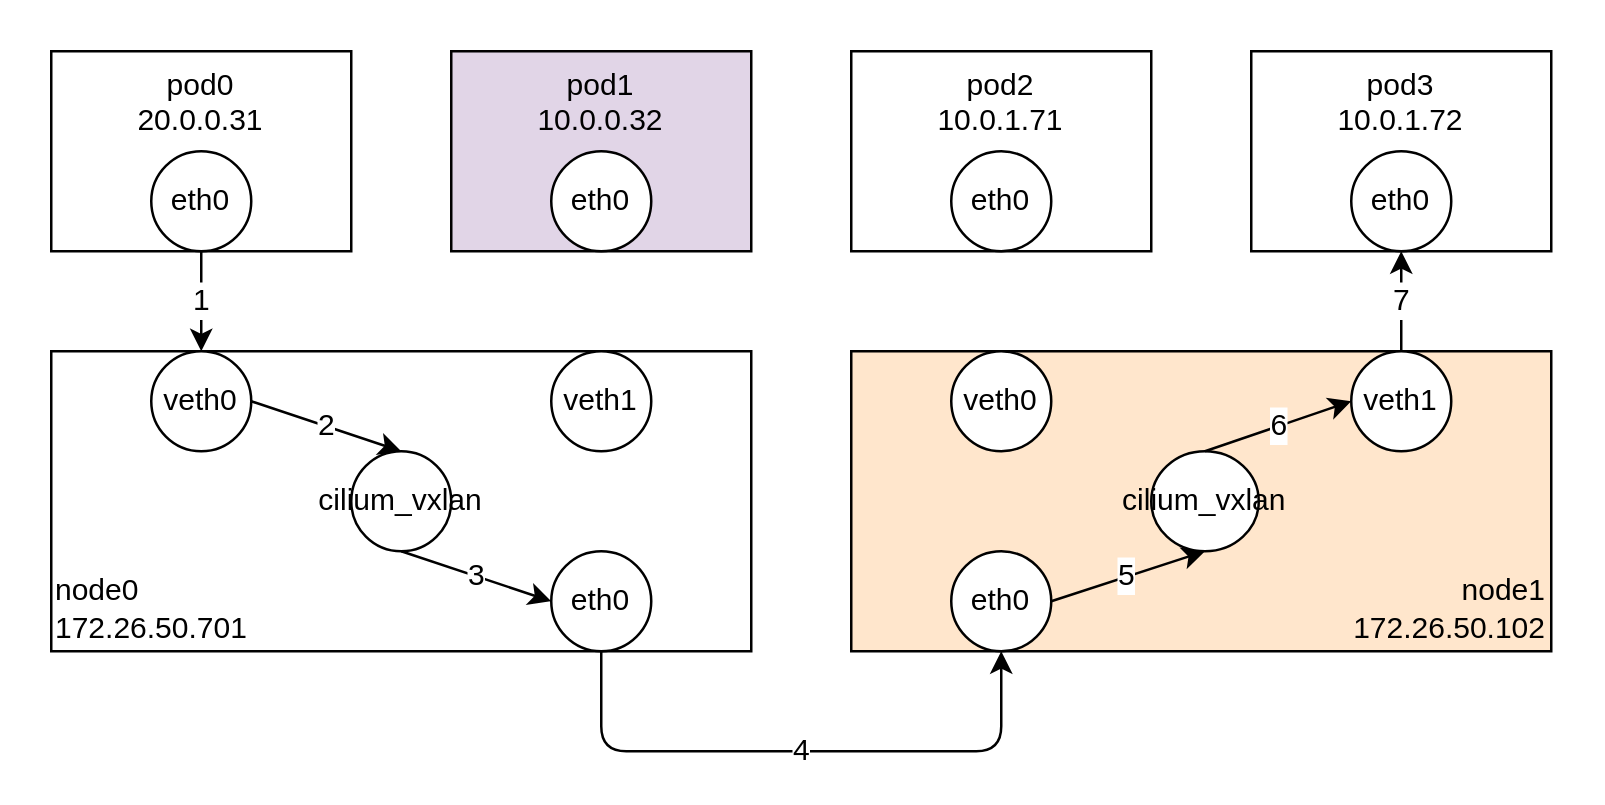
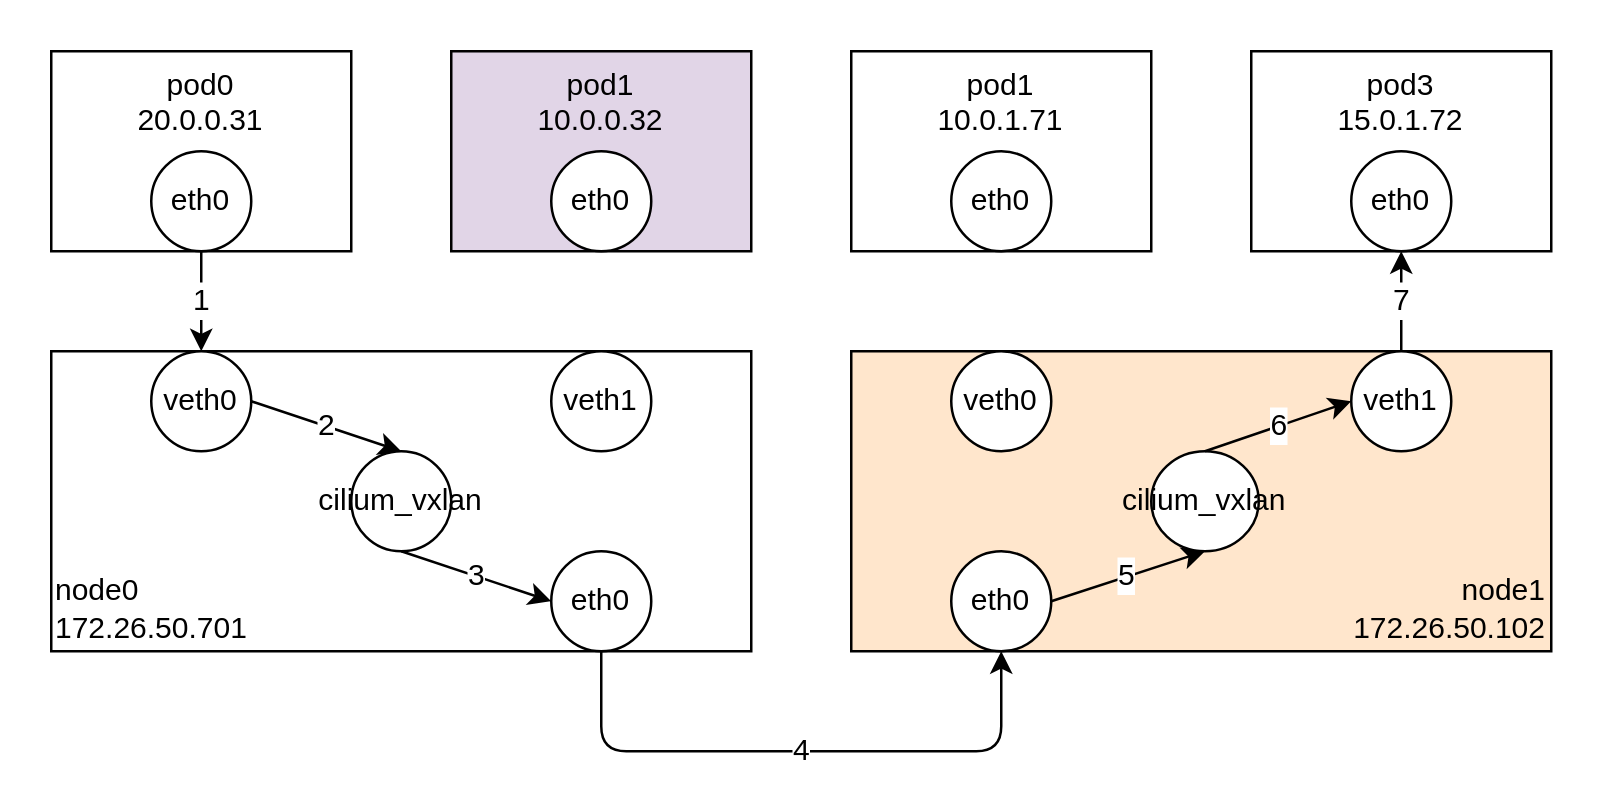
- <mxCell id="10" value="pod2&lt;br&gt;10.0.1.71" style="rounded=0;whiteSpace=wrap;html=1;verticalAlign=top;" parent="1" vertex="1"><mxGeometry x="340" y="20" width="120" height="80" as="geometry" /></mxCell>
+ <mxCell id="10" value="pod1&lt;br&gt;10.0.1.71" style="rounded=0;whiteSpace=wrap;html=1;verticalAlign=top;" parent="1" vertex="1"><mxGeometry x="340" y="20" width="120" height="80" as="geometry" /></mxCell>
- <mxCell id="12" value="pod3&lt;br&gt;10.0.1.72" style="rounded=0;whiteSpace=wrap;html=1;verticalAlign=top;" parent="1" vertex="1"><mxGeometry x="500" y="20" width="120" height="80" as="geometry" /></mxCell>
+ <mxCell id="12" value="pod3&lt;br&gt;15.0.1.72" style="rounded=0;whiteSpace=wrap;html=1;verticalAlign=top;" parent="1" vertex="1"><mxGeometry x="500" y="20" width="120" height="80" as="geometry" /></mxCell>
